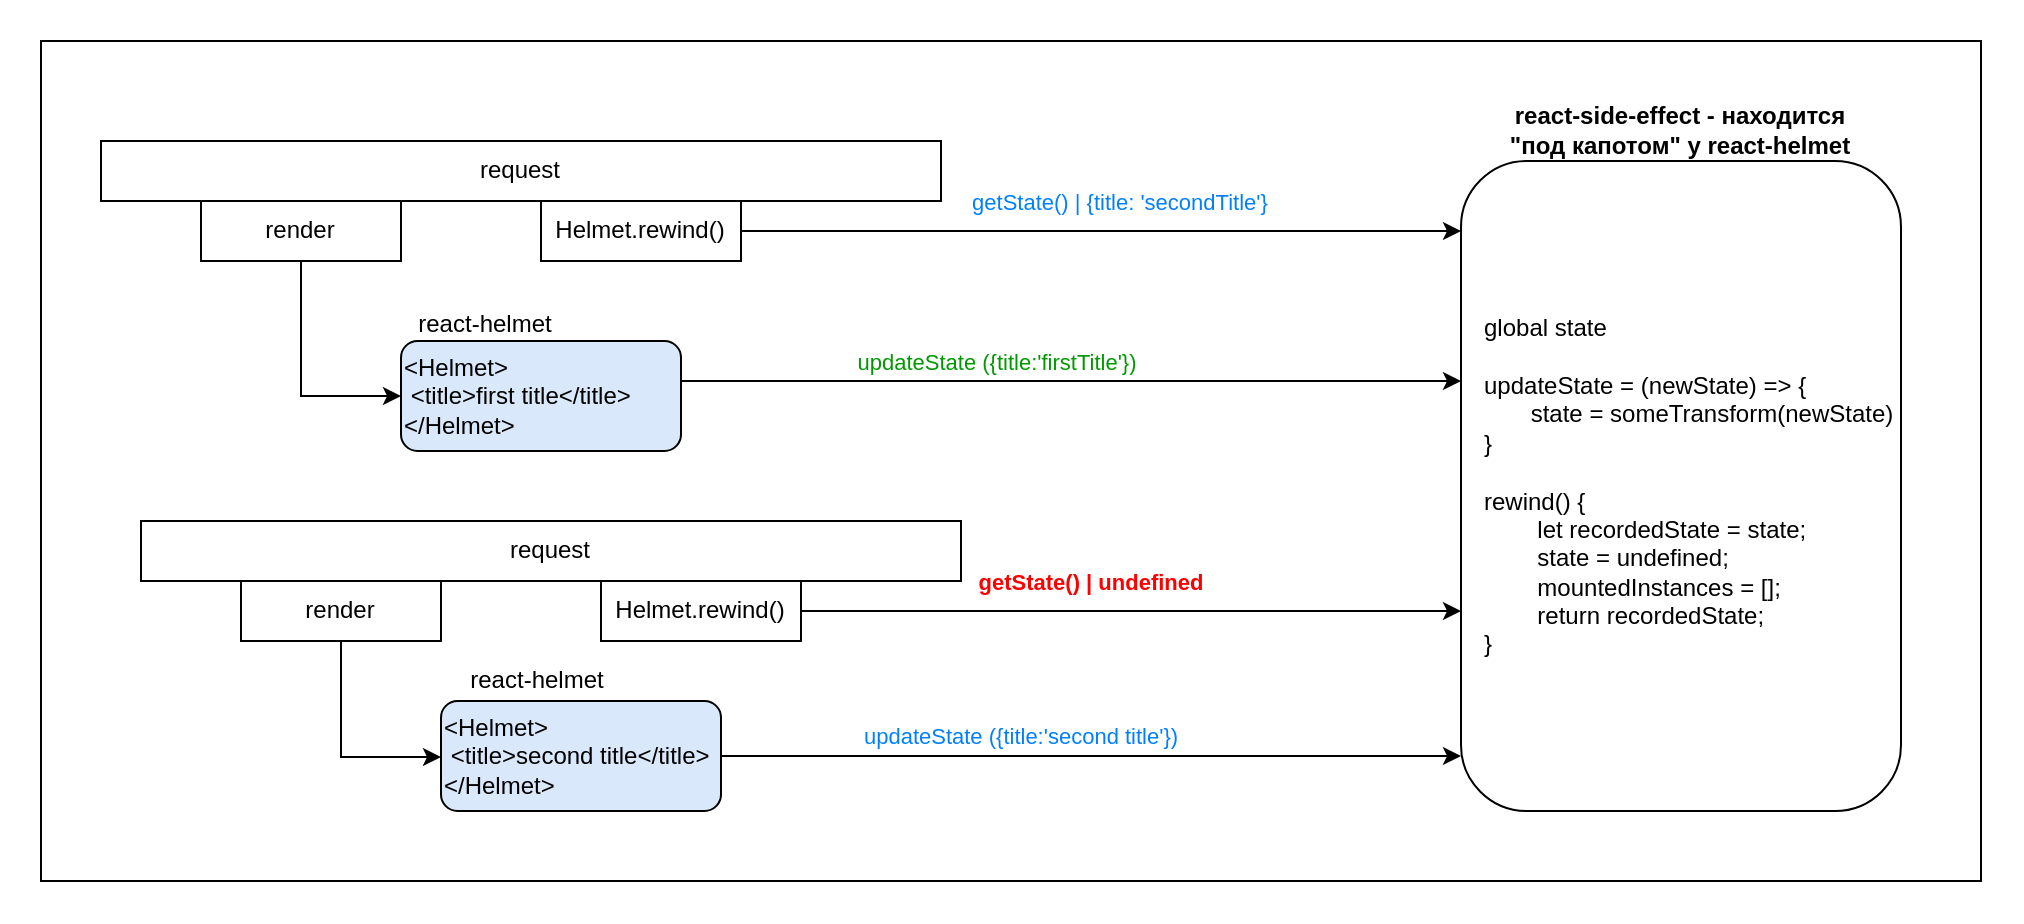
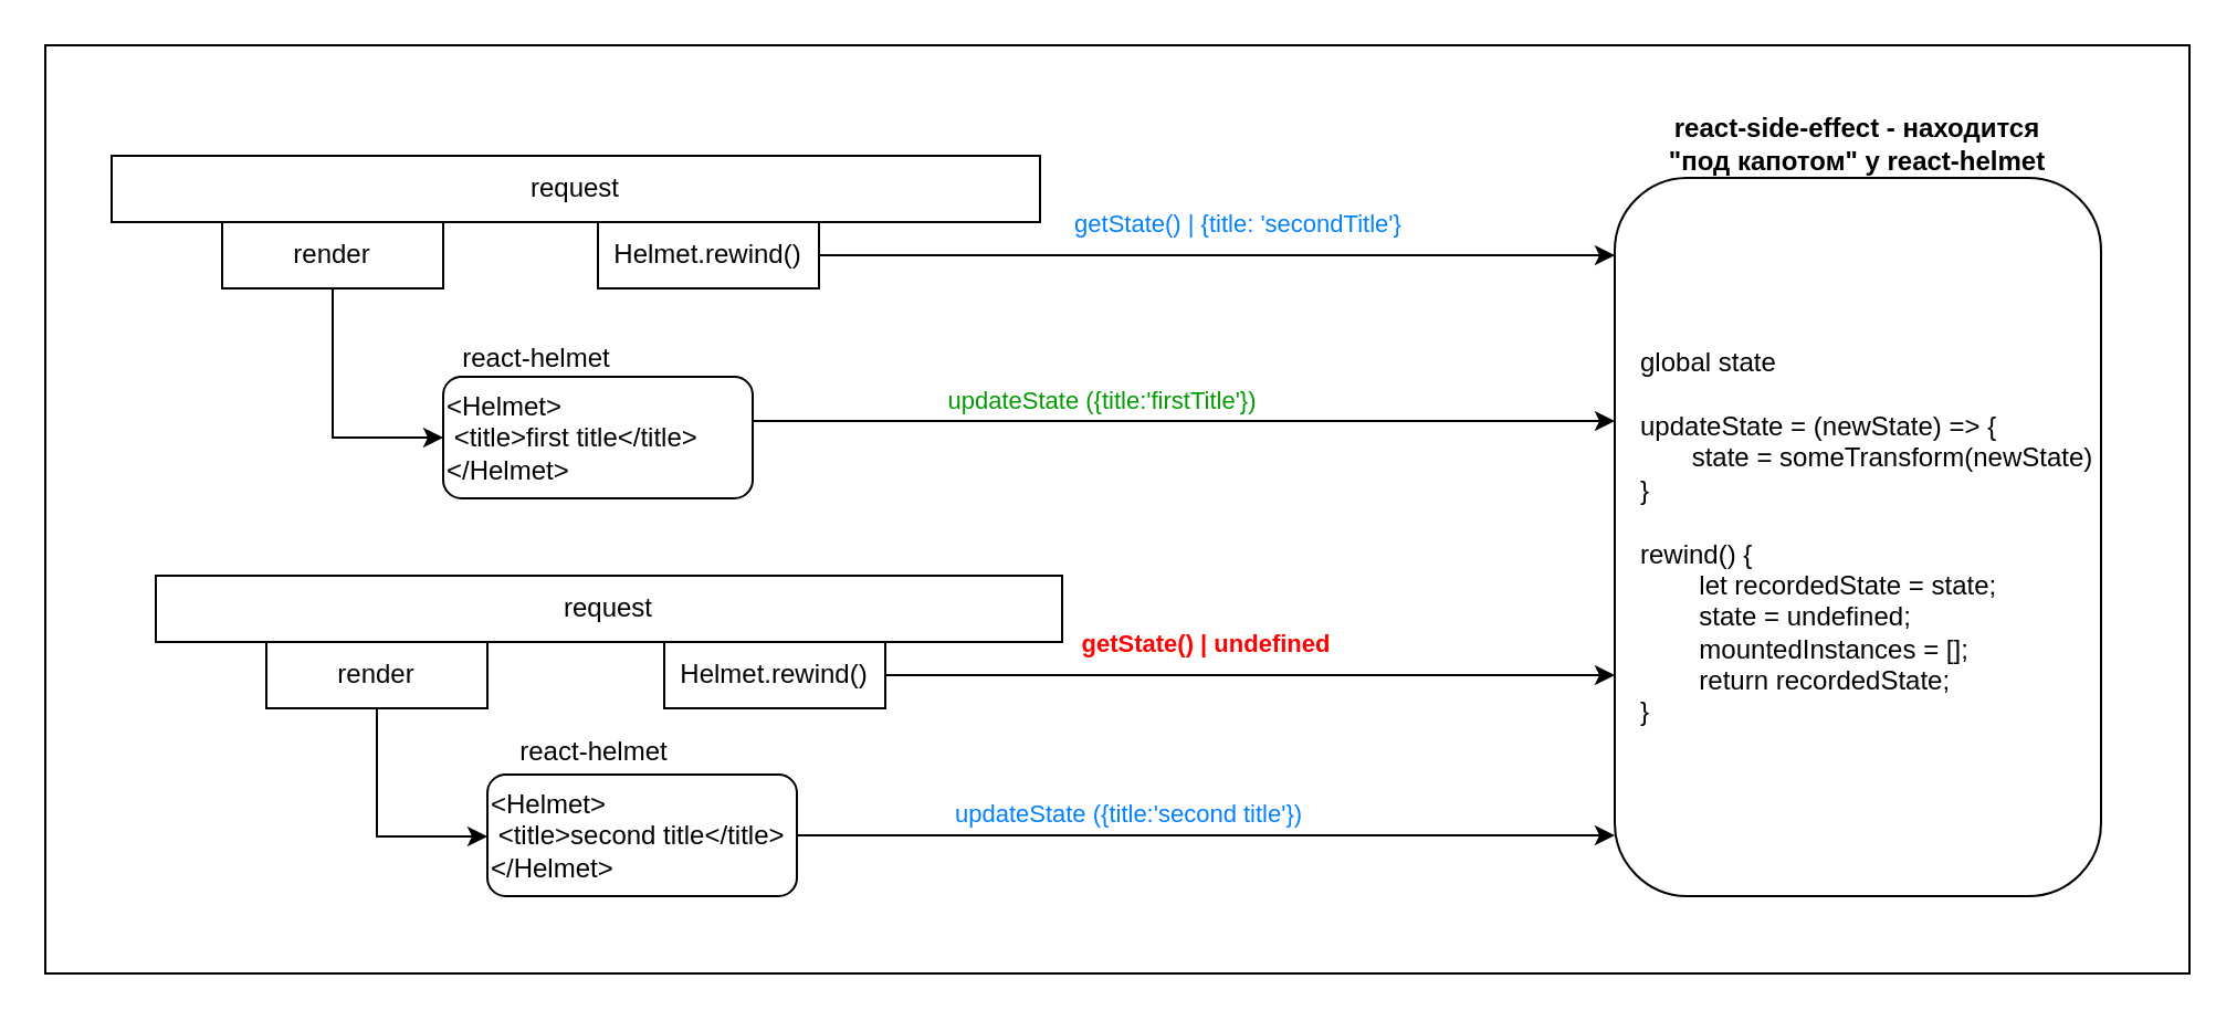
- <mxCell id="20" value="&amp;lt;Helmet&amp;gt;&lt;br style=&quot;border-color: var(--border-color);&quot;&gt;&lt;span style=&quot;&quot;&gt;&amp;nbsp;&amp;lt;title&amp;gt;first title&amp;lt;/title&amp;gt;&lt;/span&gt;&lt;br style=&quot;border-color: var(--border-color);&quot;&gt;&lt;span style=&quot;&quot;&gt;&amp;lt;/Helmet&amp;gt;&lt;/span&gt;" style="rounded=1;whiteSpace=wrap;html=1;align=left;fillColor=#dae8fc;" vertex="1" parent="1"><mxGeometry x="200" y="170" width="140" height="55" as="geometry" /></mxCell>
+ <mxCell id="20" value="&amp;lt;Helmet&amp;gt;&lt;br style=&quot;border-color: var(--border-color);&quot;&gt;&lt;span style=&quot;&quot;&gt;&amp;nbsp;&amp;lt;title&amp;gt;first title&amp;lt;/title&amp;gt;&lt;/span&gt;&lt;br style=&quot;border-color: var(--border-color);&quot;&gt;&lt;span style=&quot;&quot;&gt;&amp;lt;/Helmet&amp;gt;&lt;/span&gt;" style="rounded=1;whiteSpace=wrap;html=1;align=left;" vertex="1" parent="1"><mxGeometry x="200" y="170" width="140" height="55" as="geometry" /></mxCell>
- <mxCell id="23" value="&amp;lt;Helmet&amp;gt;&lt;br style=&quot;border-color: var(--border-color);&quot;&gt;&lt;span style=&quot;&quot;&gt;&amp;nbsp;&amp;lt;title&amp;gt;second title&amp;lt;/title&amp;gt;&lt;/span&gt;&lt;br style=&quot;border-color: var(--border-color);&quot;&gt;&lt;span style=&quot;&quot;&gt;&amp;lt;/Helmet&amp;gt;&lt;/span&gt;" style="rounded=1;whiteSpace=wrap;html=1;align=left;fillColor=#dae8fc;" vertex="1" parent="1"><mxGeometry x="220" y="350" width="140" height="55" as="geometry" /></mxCell>
+ <mxCell id="23" value="&amp;lt;Helmet&amp;gt;&lt;br style=&quot;border-color: var(--border-color);&quot;&gt;&lt;span style=&quot;&quot;&gt;&amp;nbsp;&amp;lt;title&amp;gt;second title&amp;lt;/title&amp;gt;&lt;/span&gt;&lt;br style=&quot;border-color: var(--border-color);&quot;&gt;&lt;span style=&quot;&quot;&gt;&amp;lt;/Helmet&amp;gt;&lt;/span&gt;" style="rounded=1;whiteSpace=wrap;html=1;align=left;" vertex="1" parent="1"><mxGeometry x="220" y="350" width="140" height="55" as="geometry" /></mxCell>
